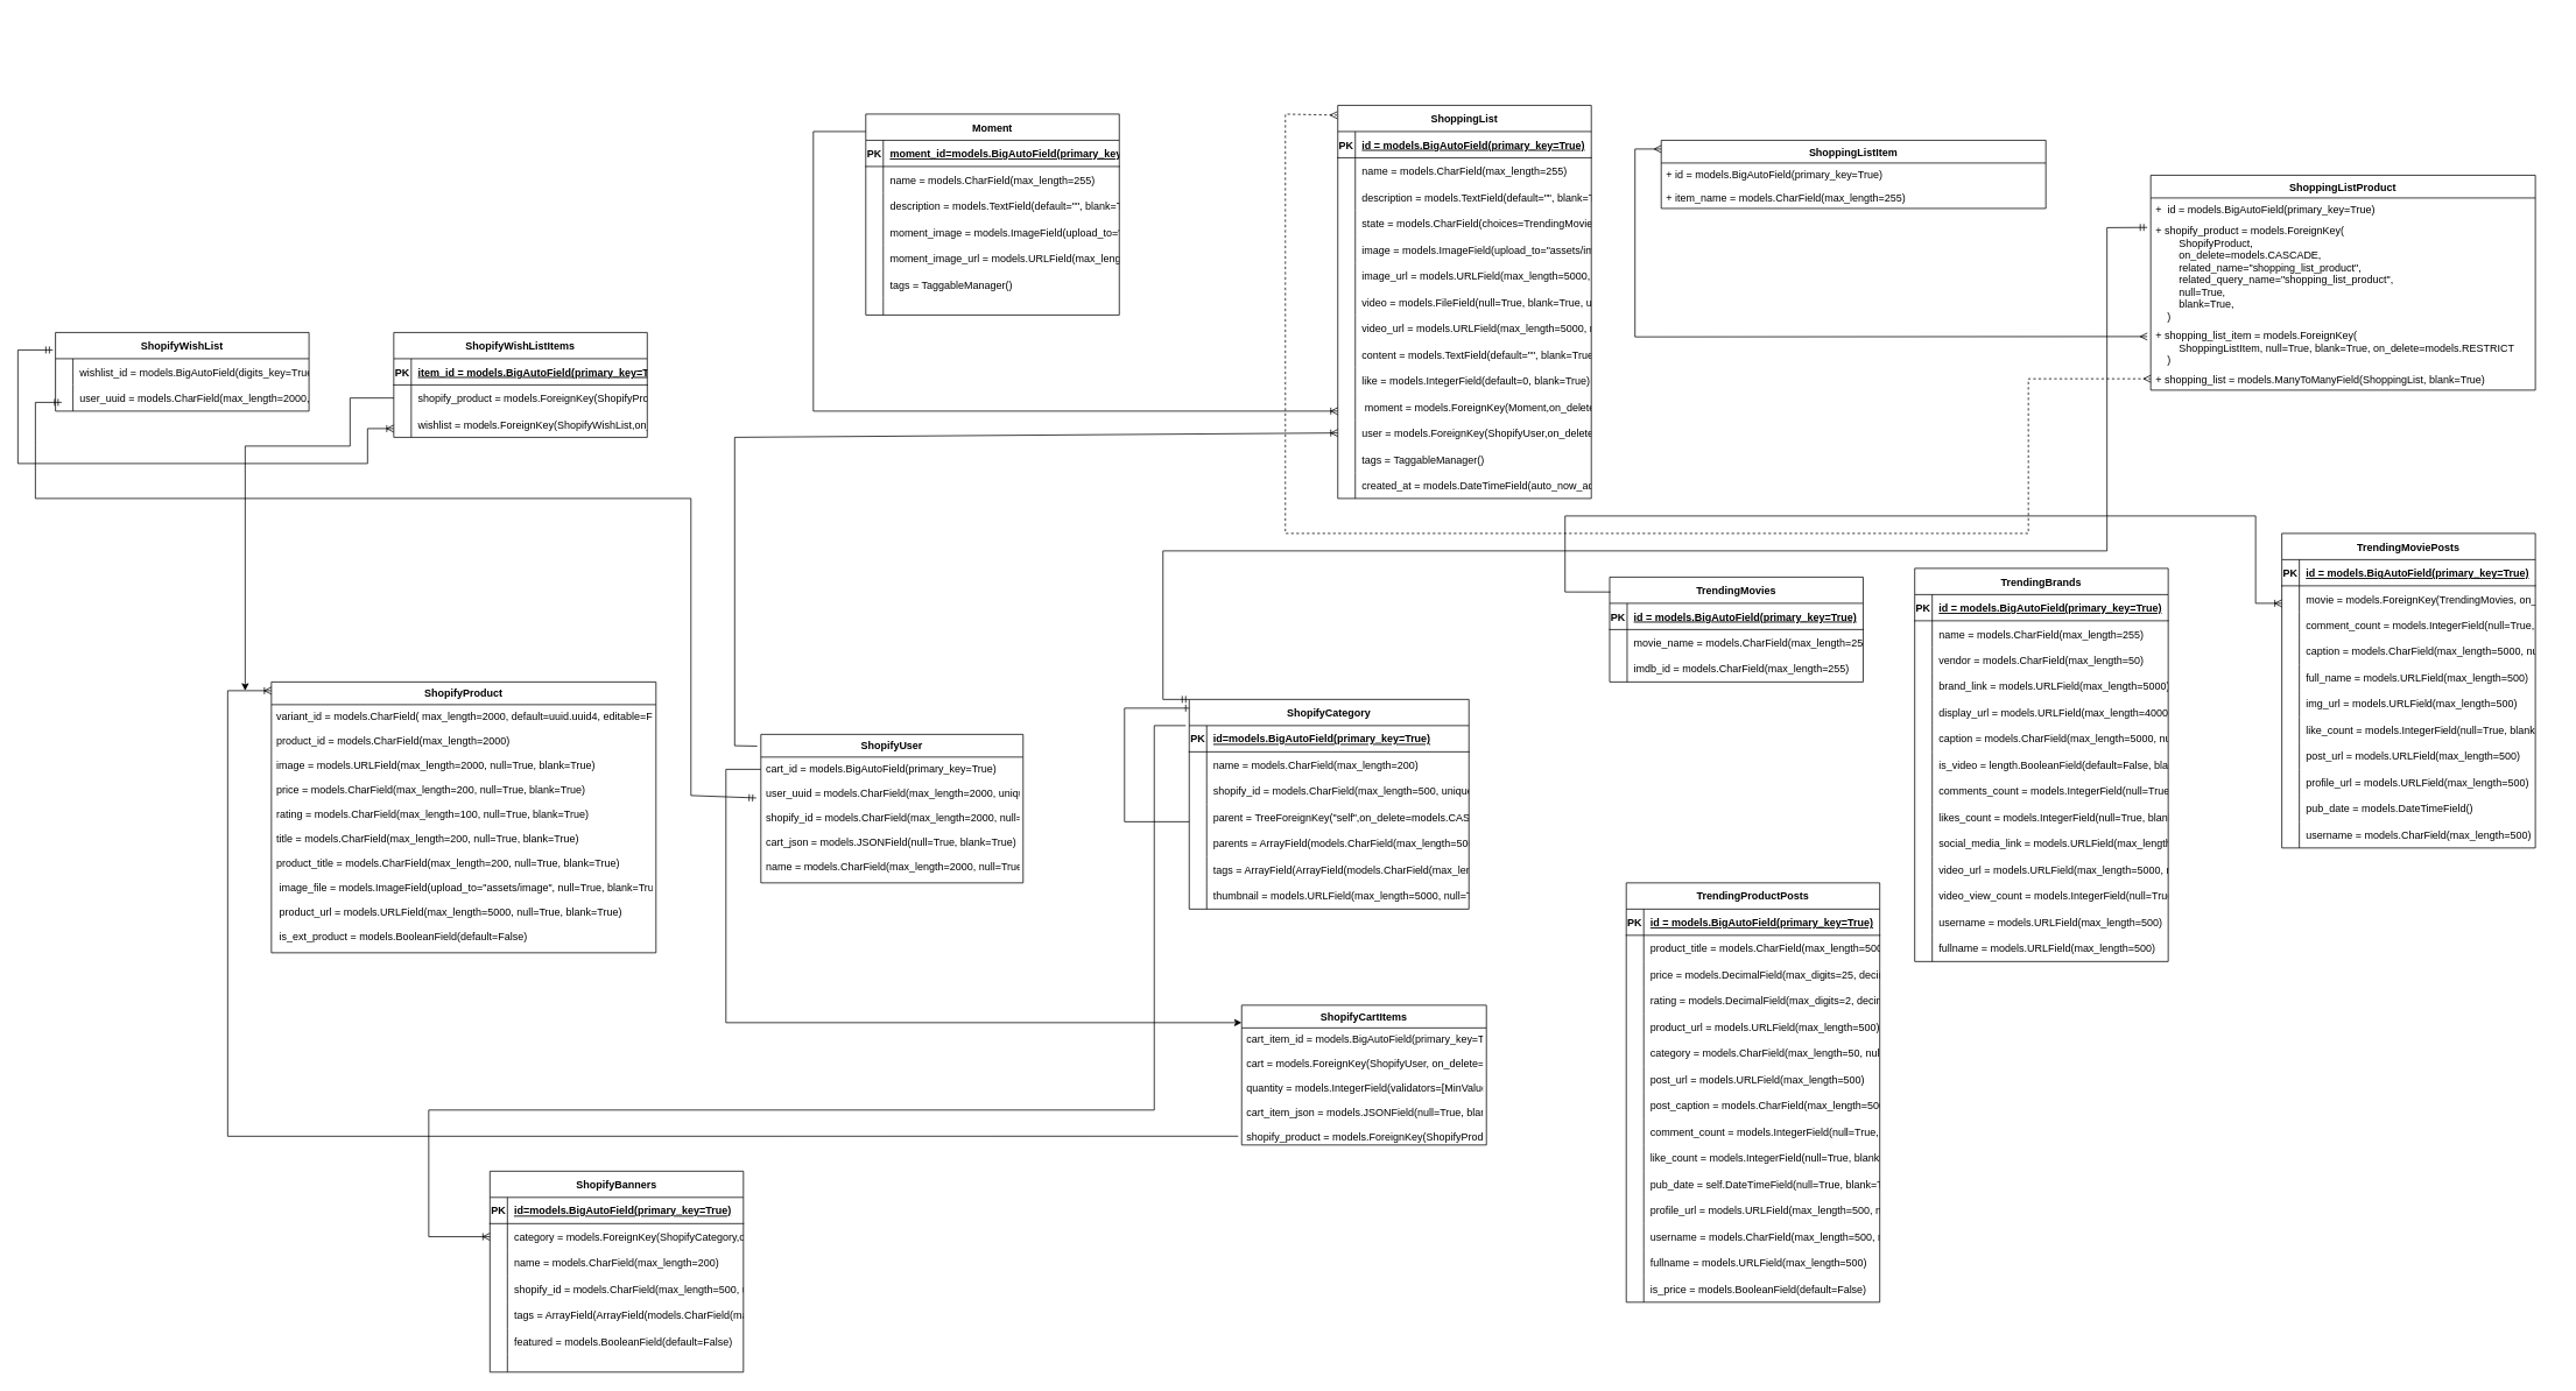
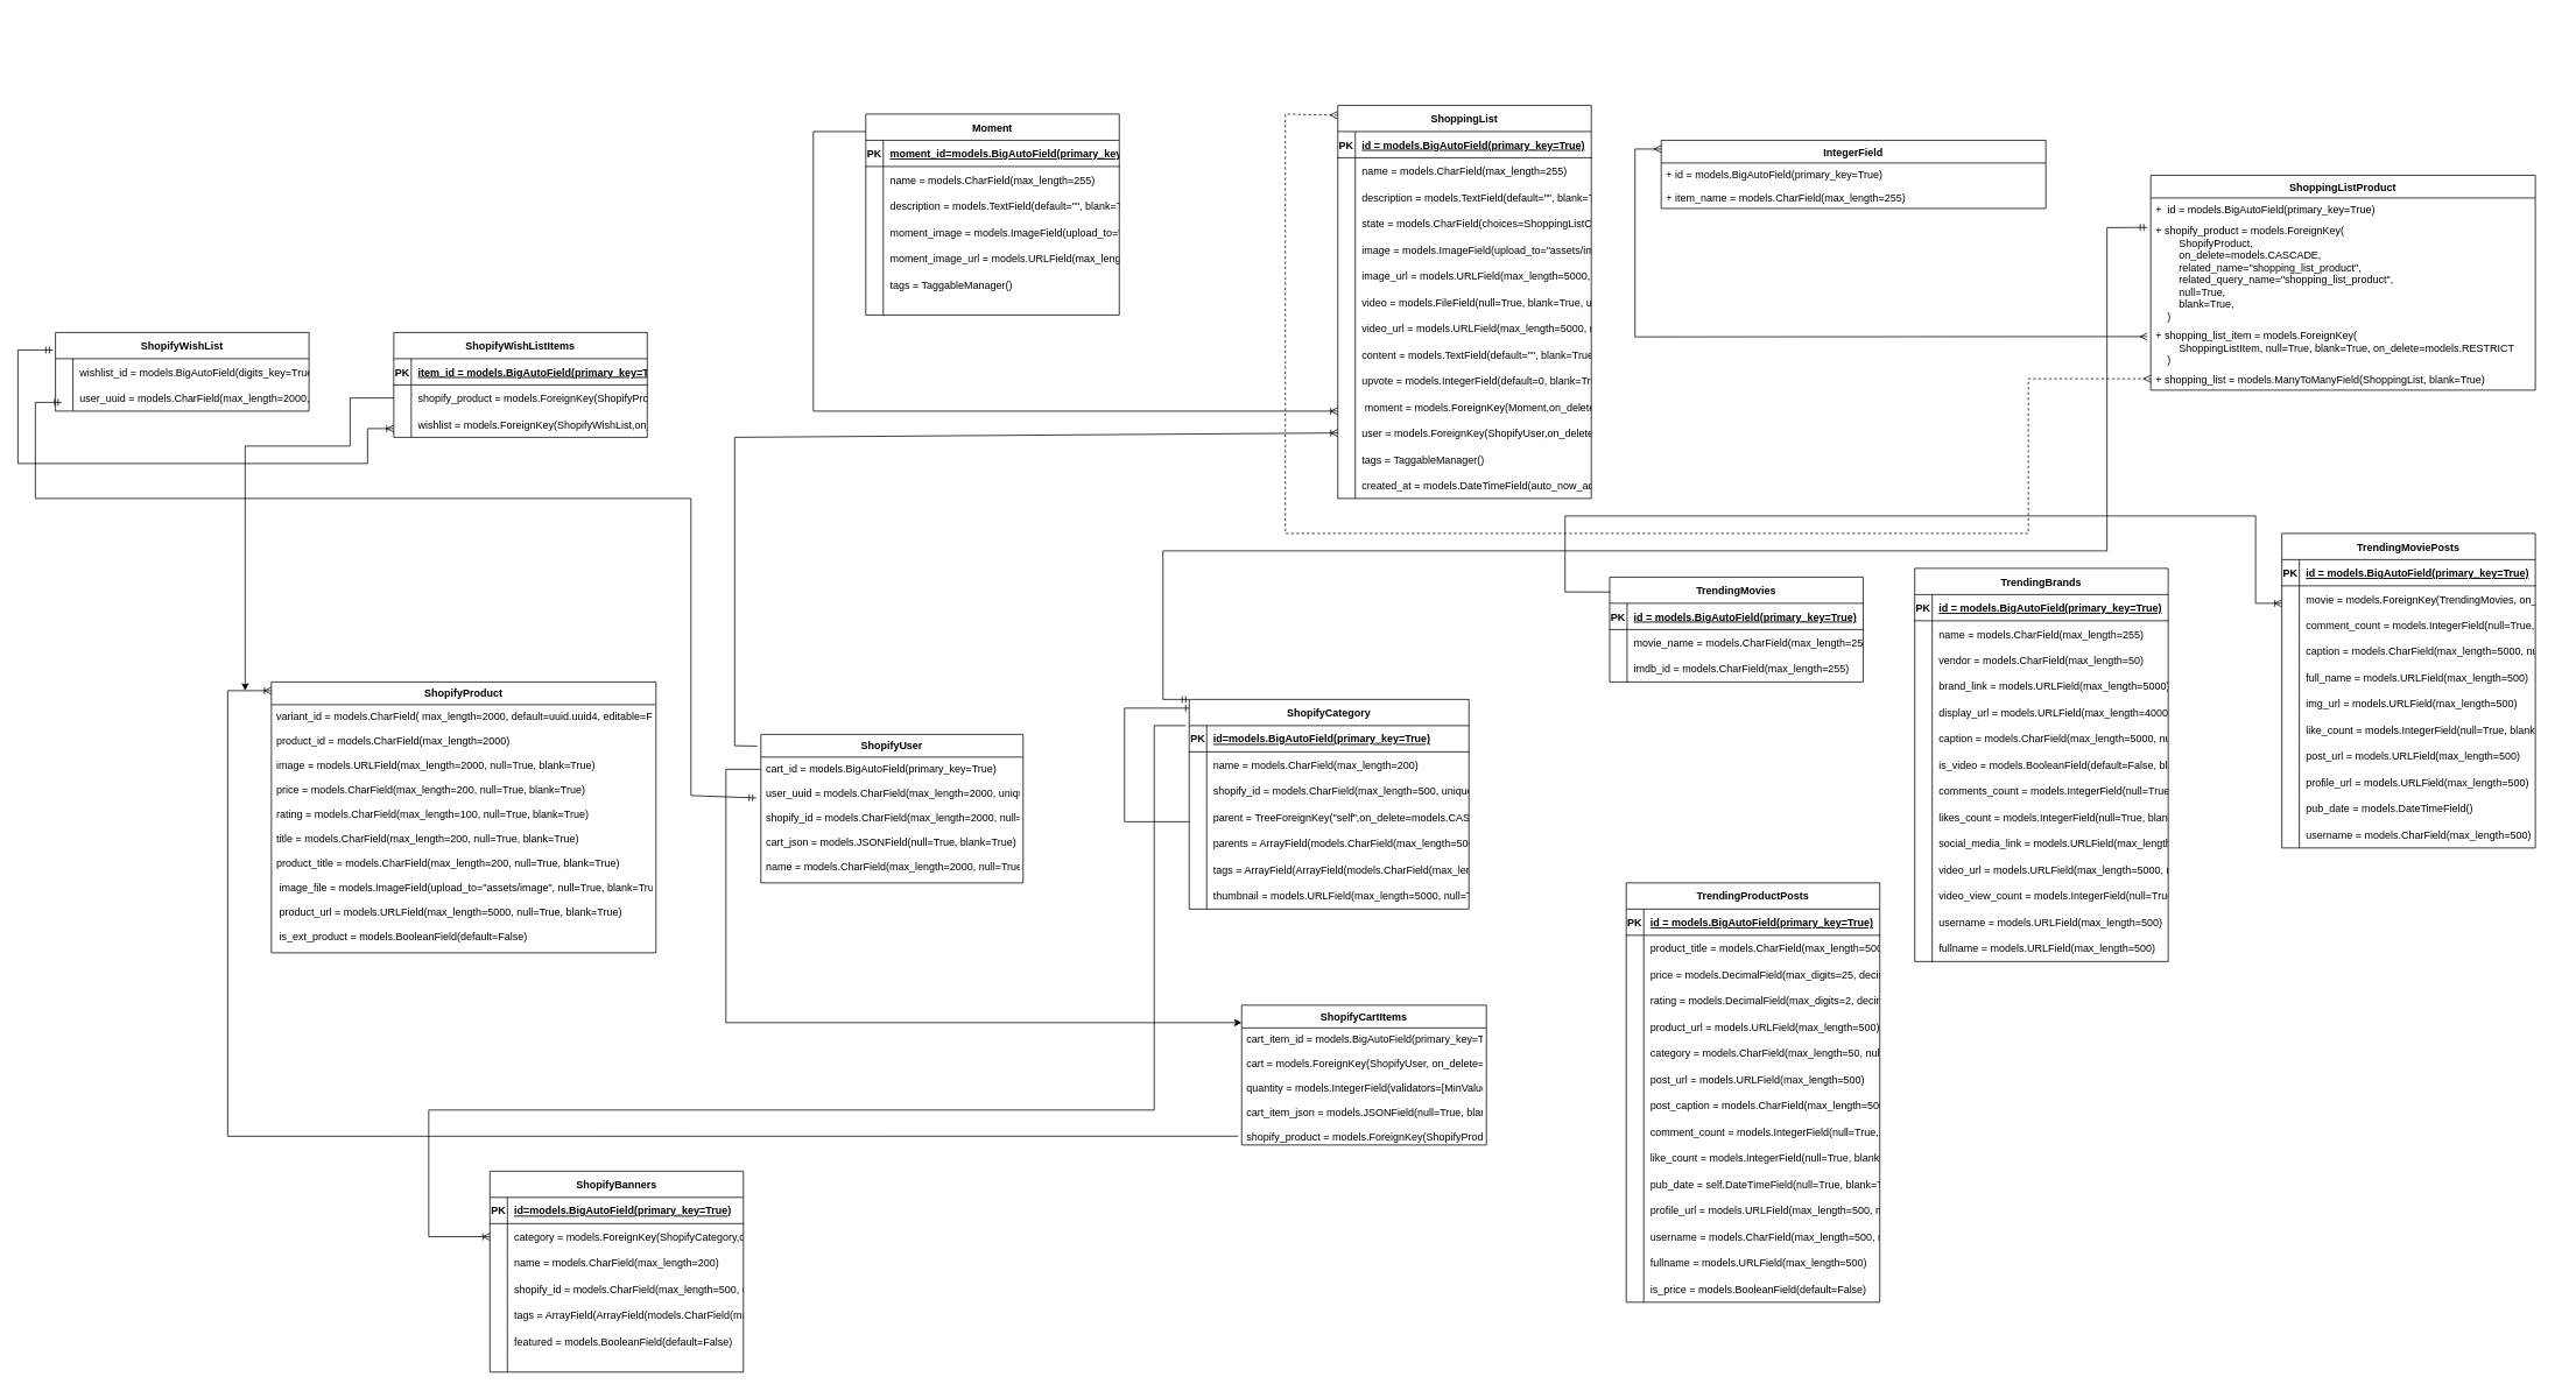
- <mxCell id="280" value="ShoppingListItem" style="swimlane;fontStyle=1;childLayout=stackLayout;horizontal=1;startSize=26;fillColor=none;horizontalStack=0;resizeParent=1;resizeParentMax=0;resizeLast=0;collapsible=1;marginBottom=0;" vertex="1" parent="1"><mxGeometry x="1900" y="160" width="440" height="78" as="geometry"><mxRectangle x="-1830" y="1012" width="126" height="30" as="alternateBounds" /></mxGeometry></mxCell>
+ <mxCell id="280" value="IntegerField" style="swimlane;fontStyle=1;childLayout=stackLayout;horizontal=1;startSize=26;fillColor=none;horizontalStack=0;resizeParent=1;resizeParentMax=0;resizeLast=0;collapsible=1;marginBottom=0;" vertex="1" parent="1"><mxGeometry x="1900" y="160" width="440" height="78" as="geometry"><mxRectangle x="-1830" y="1012" width="126" height="30" as="alternateBounds" /></mxGeometry></mxCell>
- <mxCell id="92" value="state = models.CharField(choices=TrendingMoviePosts.SHOPPING_LIST_STATE,max_length=255,default=ShoppingListConstants.SHOPPING_LIST_STATE[0][0],)" style="shape=partialRectangle;connectable=0;fillColor=none;top=0;left=0;bottom=0;right=0;align=left;spacingLeft=6;overflow=hidden;fontColor=#000000;" parent="90" vertex="1"><mxGeometry x="20" width="270" height="30" as="geometry"><mxRectangle width="270" height="30" as="alternateBounds" /></mxGeometry></mxCell>
+ <mxCell id="92" value="state = models.CharField(choices=ShoppingListConstants.SHOPPING_LIST_STATE,max_length=255,default=ShoppingListConstants.SHOPPING_LIST_STATE[0][0],)" style="shape=partialRectangle;connectable=0;fillColor=none;top=0;left=0;bottom=0;right=0;align=left;spacingLeft=6;overflow=hidden;fontColor=#000000;" parent="90" vertex="1"><mxGeometry x="20" width="270" height="30" as="geometry"><mxRectangle width="270" height="30" as="alternateBounds" /></mxGeometry></mxCell>
- <mxCell id="110" value="like = models.IntegerField(default=0, blank=True)" style="shape=partialRectangle;connectable=0;fillColor=none;top=0;left=0;bottom=0;right=0;align=left;spacingLeft=6;overflow=hidden;fontColor=#000000;" parent="108" vertex="1"><mxGeometry x="20" width="270" height="30" as="geometry"><mxRectangle width="270" height="30" as="alternateBounds" /></mxGeometry></mxCell>
+ <mxCell id="110" value="upvote = models.IntegerField(default=0, blank=True)" style="shape=partialRectangle;connectable=0;fillColor=none;top=0;left=0;bottom=0;right=0;align=left;spacingLeft=6;overflow=hidden;fontColor=#000000;" parent="108" vertex="1"><mxGeometry x="20" width="270" height="30" as="geometry"><mxRectangle width="270" height="30" as="alternateBounds" /></mxGeometry></mxCell>
- <mxCell id="167" value="is_video = length.BooleanField(default=False, blank=True)" style="shape=partialRectangle;connectable=0;fillColor=none;top=0;left=0;bottom=0;right=0;align=left;spacingLeft=6;overflow=hidden;fontColor=#000000;" parent="165" vertex="1"><mxGeometry x="20" width="270" height="30" as="geometry"><mxRectangle width="270" height="30" as="alternateBounds" /></mxGeometry></mxCell>
+ <mxCell id="167" value="is_video = models.BooleanField(default=False, blank=True)" style="shape=partialRectangle;connectable=0;fillColor=none;top=0;left=0;bottom=0;right=0;align=left;spacingLeft=6;overflow=hidden;fontColor=#000000;" parent="165" vertex="1"><mxGeometry x="20" width="270" height="30" as="geometry"><mxRectangle width="270" height="30" as="alternateBounds" /></mxGeometry></mxCell>
